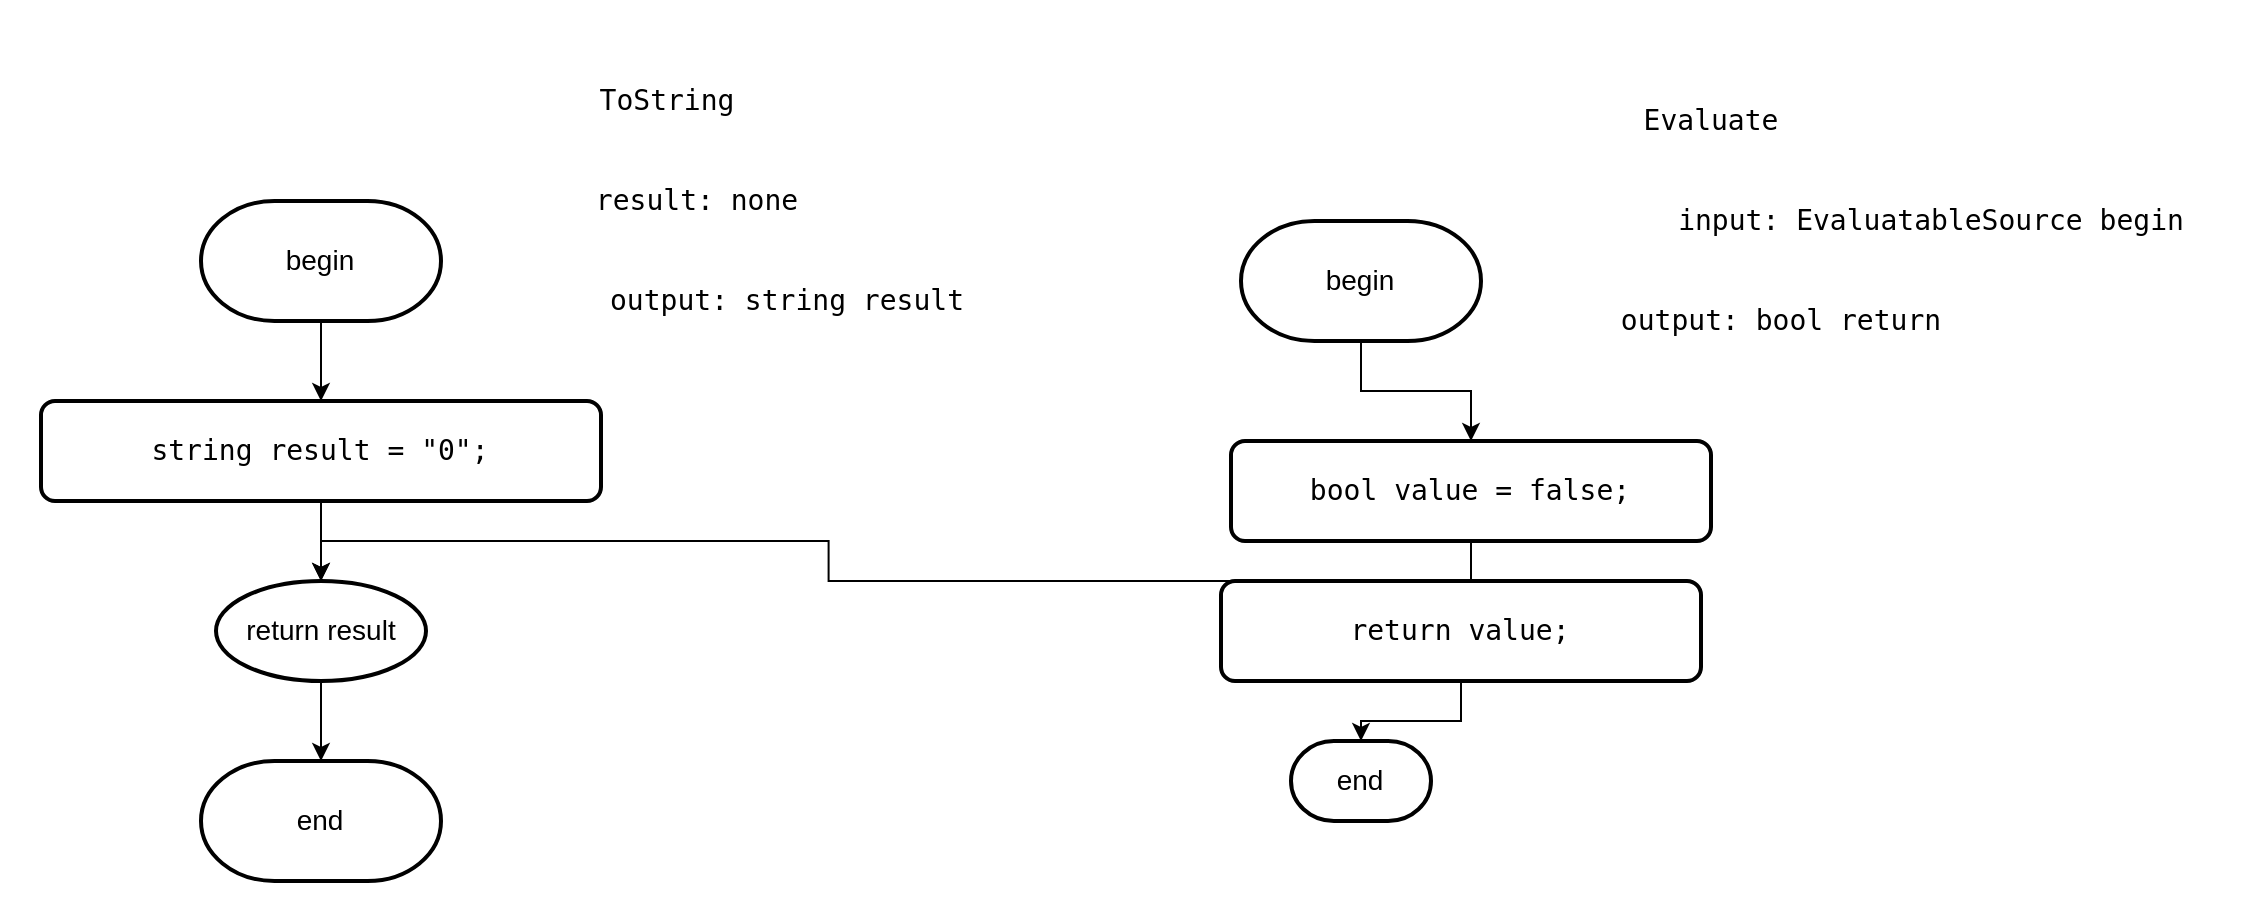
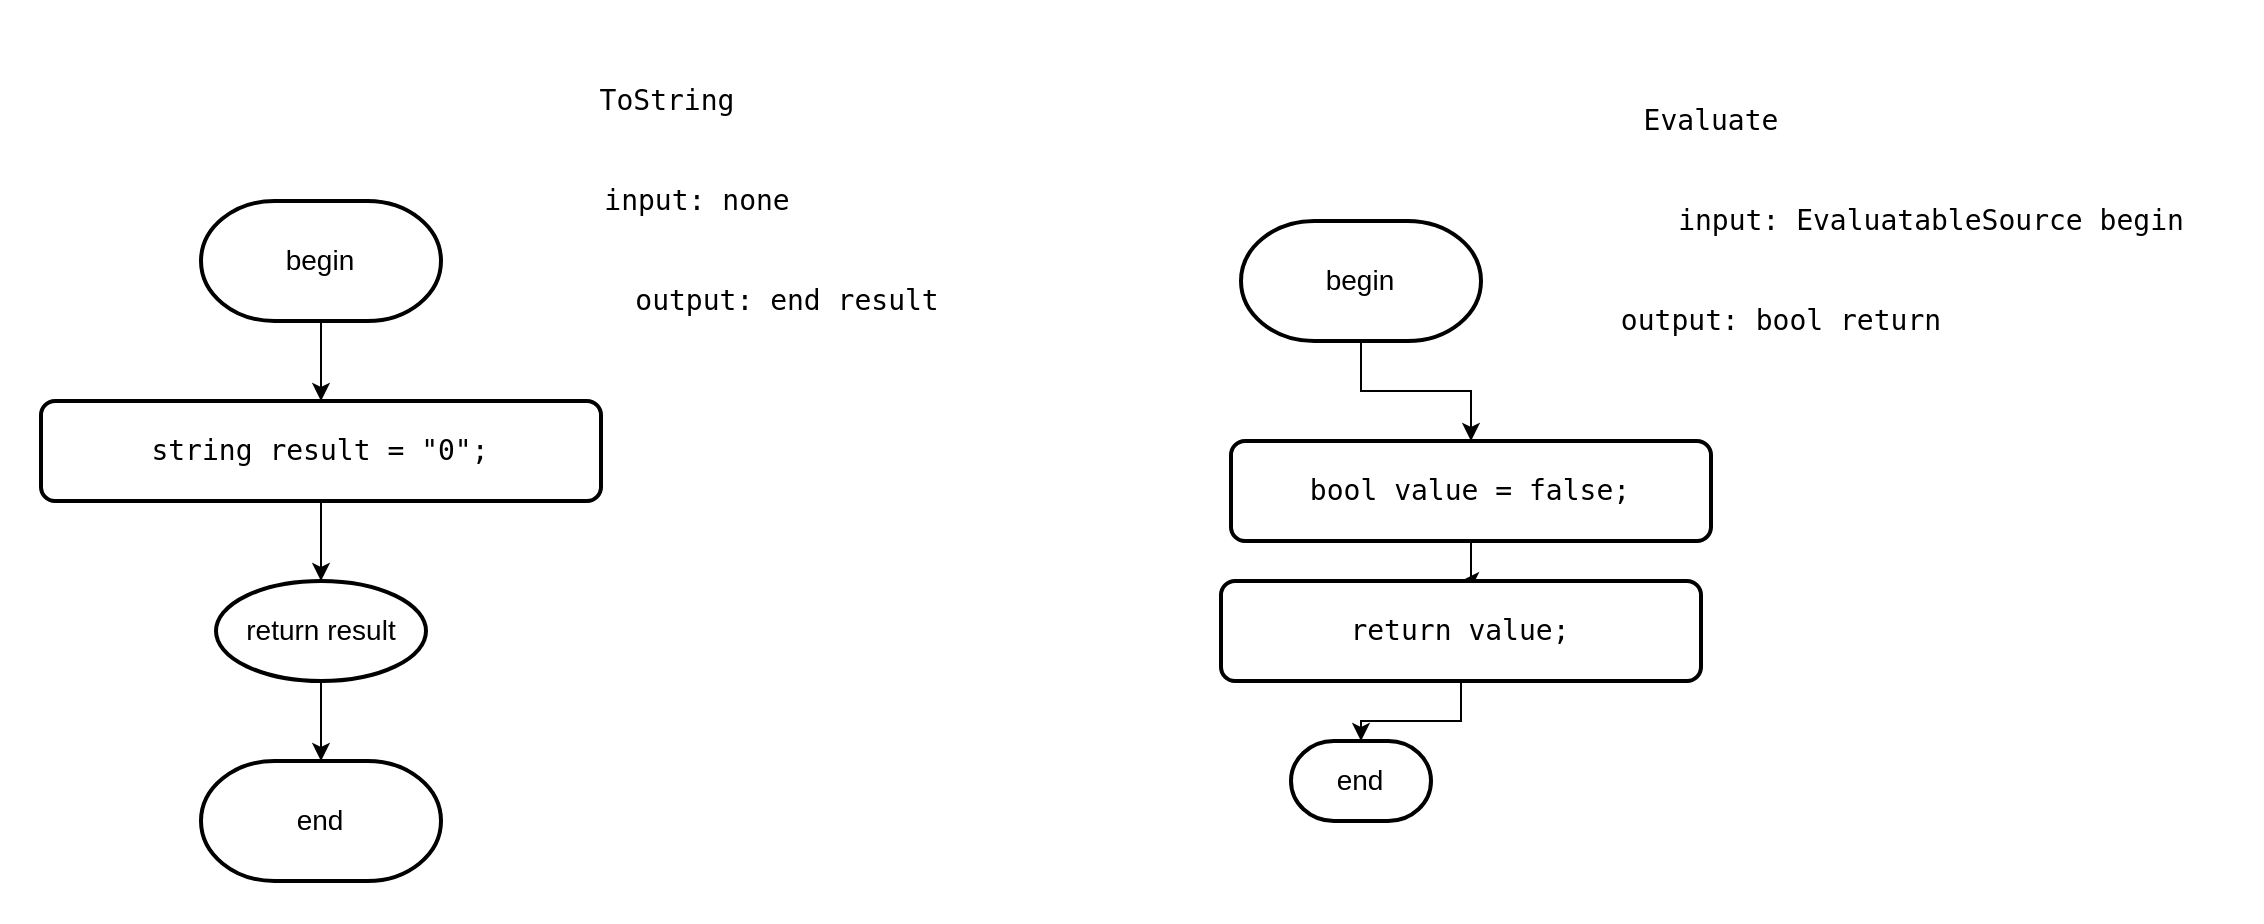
- <mxCell id="15" value="&lt;pre style=&quot;font-family: &amp;quot;JetBrains Mono&amp;quot;, monospace;&quot;&gt;result: none&lt;/pre&gt;" style="text;html=1;align=center;verticalAlign=middle;resizable=0;points=[];autosize=1;strokeColor=none;fillColor=none;fontSize=14;labelBackgroundColor=none;fontColor=#000000;" parent="1" vertex="1"><mxGeometry x="292.5" y="70" width="110" height="60" as="geometry" /></mxCell>
+ <mxCell id="15" value="&lt;pre style=&quot;font-family: &amp;quot;JetBrains Mono&amp;quot;, monospace;&quot;&gt;input: none&lt;/pre&gt;" style="text;html=1;align=center;verticalAlign=middle;resizable=0;points=[];autosize=1;strokeColor=none;fillColor=none;fontSize=14;labelBackgroundColor=none;fontColor=#000000;" parent="1" vertex="1"><mxGeometry x="292.5" y="70" width="110" height="60" as="geometry" /></mxCell>
- <mxCell id="16" value="&lt;pre style=&quot;font-family: &amp;quot;JetBrains Mono&amp;quot;, monospace;&quot;&gt;output: string result&lt;/pre&gt;" style="text;html=1;align=center;verticalAlign=middle;resizable=0;points=[];autosize=1;strokeColor=none;fillColor=none;fontSize=14;labelBackgroundColor=none;fontColor=#000000;" parent="1" vertex="1"><mxGeometry x="297.5" y="120" width="190" height="60" as="geometry" /></mxCell>
+ <mxCell id="16" value="&lt;pre style=&quot;font-family: &amp;quot;JetBrains Mono&amp;quot;, monospace;&quot;&gt;output: end result&lt;/pre&gt;" style="text;html=1;align=center;verticalAlign=middle;resizable=0;points=[];autosize=1;strokeColor=none;fillColor=none;fontSize=14;labelBackgroundColor=none;fontColor=#000000;" parent="1" vertex="1"><mxGeometry x="297.5" y="120" width="190" height="60" as="geometry" /></mxCell>
- <mxCell id="5" style="edgeStyle=orthogonalEdgeStyle;rounded=0;orthogonalLoop=1;jettySize=auto;html=1;exitX=0.5;exitY=1;exitDx=0;exitDy=0;fontSize=14;labelBackgroundColor=none;fontColor=#000000;" parent="1" source="6" target="19" edge="1"><mxGeometry relative="1" as="geometry" /></mxCell>
+ <mxCell id="5" style="edgeStyle=orthogonalEdgeStyle;rounded=0;orthogonalLoop=1;jettySize=auto;html=1;exitX=0.5;exitY=1;exitDx=0;exitDy=0;fontSize=14;labelBackgroundColor=none;fontColor=#000000;" parent="1" source="6" target="20" edge="1"><mxGeometry relative="1" as="geometry" /></mxCell>
